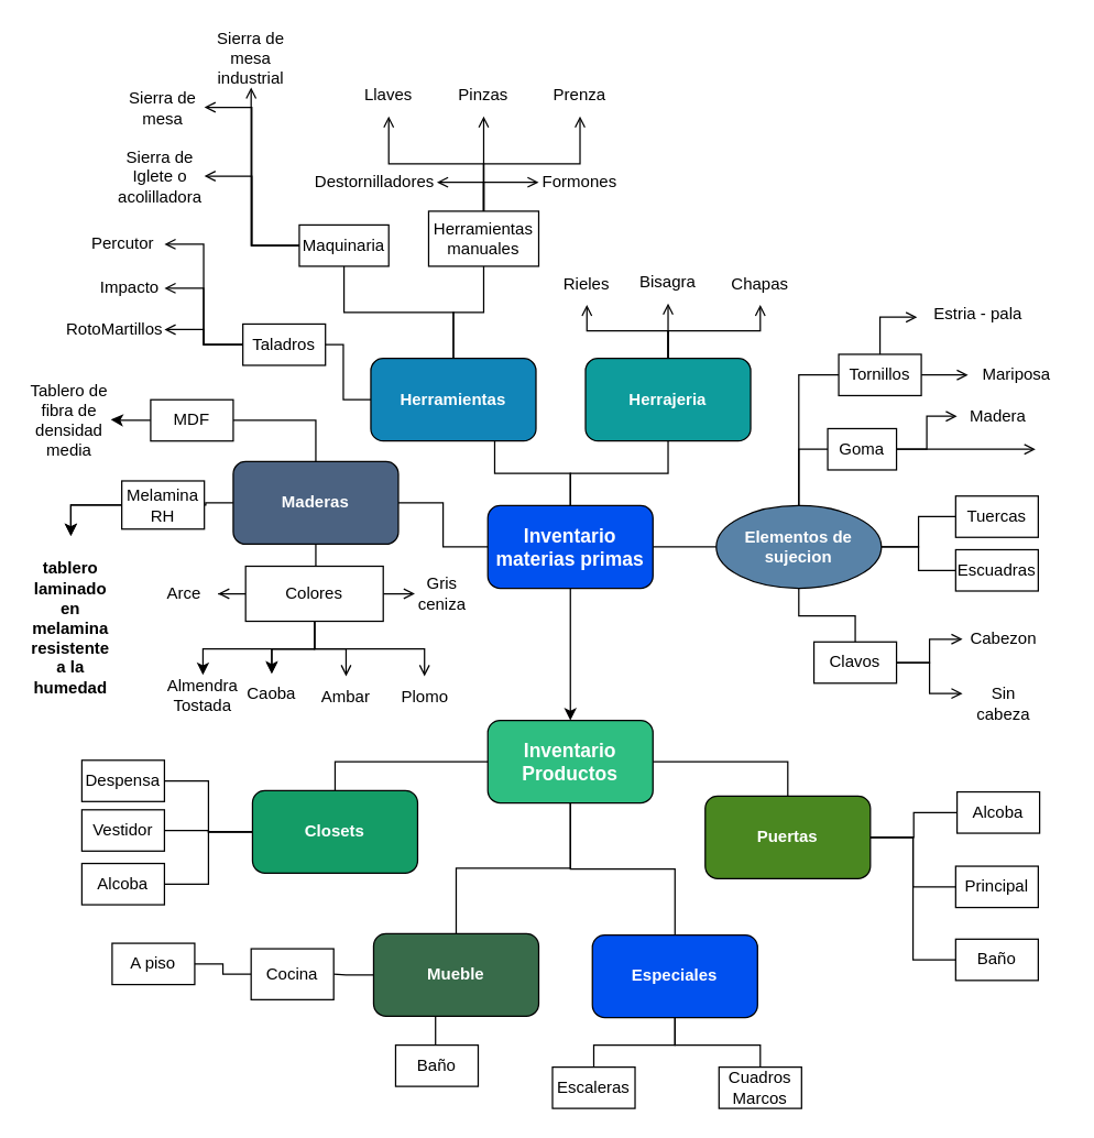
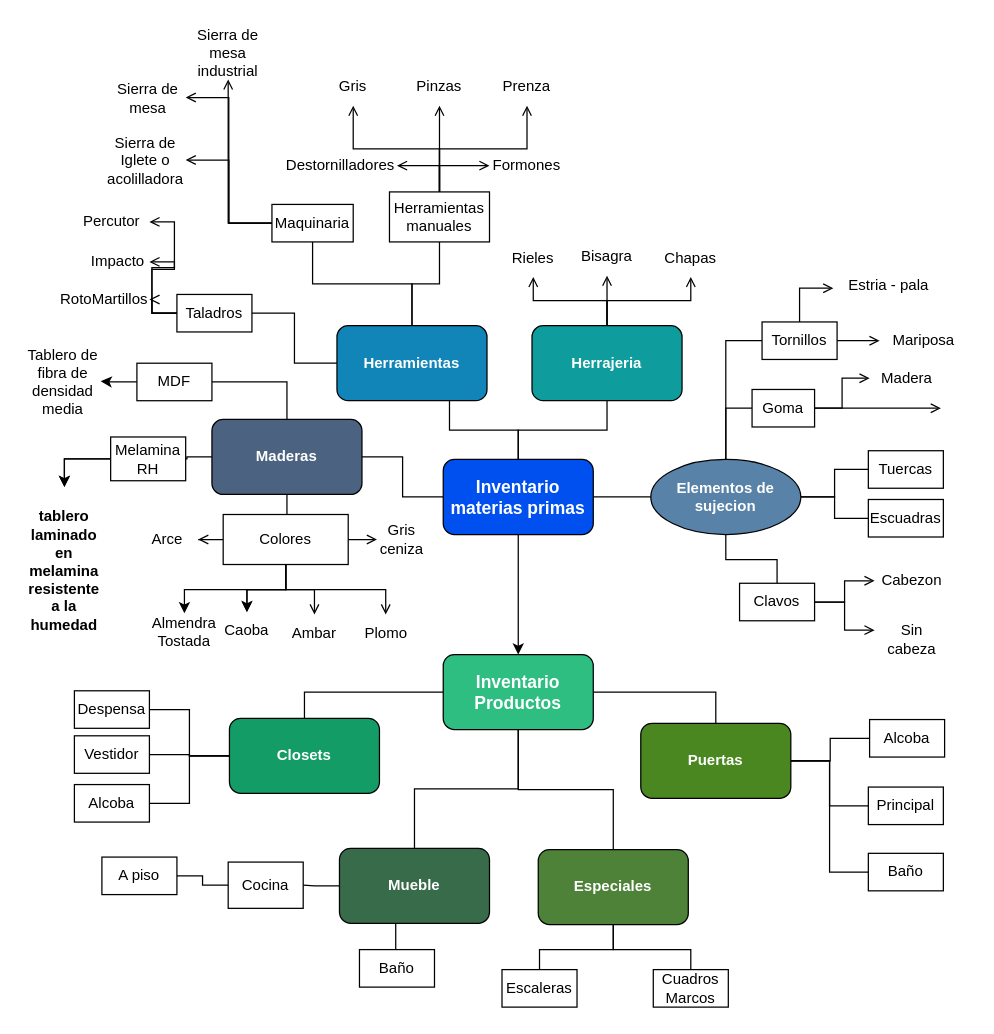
- <mxCell id="113" value="&lt;div&gt;Llaves&lt;/div&gt;" style="text;html=1;strokeColor=none;fillColor=none;align=center;verticalAlign=middle;whiteSpace=wrap;rounded=0;" vertex="1" parent="1"><mxGeometry x="252" y="54" width="60" height="30" as="geometry" /></mxCell>
+ <mxCell id="113" value="&lt;div&gt;Gris&lt;/div&gt;" style="text;html=1;strokeColor=none;fillColor=none;align=center;verticalAlign=middle;whiteSpace=wrap;rounded=0;" vertex="1" parent="1"><mxGeometry x="252" y="54" width="60" height="30" as="geometry" /></mxCell>
- <mxCell id="105" value="Taladros" style="text;html=1;strokeColor=default;fillColor=none;align=center;verticalAlign=middle;whiteSpace=wrap;rounded=0;" vertex="1" parent="1"><mxGeometry x="176" y="235" width="60" height="30" as="geometry" /></mxCell>
+ <mxCell id="105" value="Taladros" style="text;html=1;strokeColor=default;fillColor=none;align=center;verticalAlign=middle;whiteSpace=wrap;rounded=0;" vertex="1" parent="1"><mxGeometry x="141" y="235" width="60" height="30" as="geometry" /></mxCell>
- <mxCell id="40" value="Especiales" style="rounded=1;whiteSpace=wrap;html=1;fillColor=#0050ef;strokeColor=#000000;fontStyle=1;fontColor=#FFFFFF;" vertex="1" parent="1"><mxGeometry x="430" y="679" width="120" height="60" as="geometry" /></mxCell>
+ <mxCell id="40" value="Especiales" style="rounded=1;whiteSpace=wrap;html=1;fillColor=#4e8239;strokeColor=#000000;fontStyle=1;fontColor=#FFFFFF;" vertex="1" parent="1"><mxGeometry x="430" y="679" width="120" height="60" as="geometry" /></mxCell>
